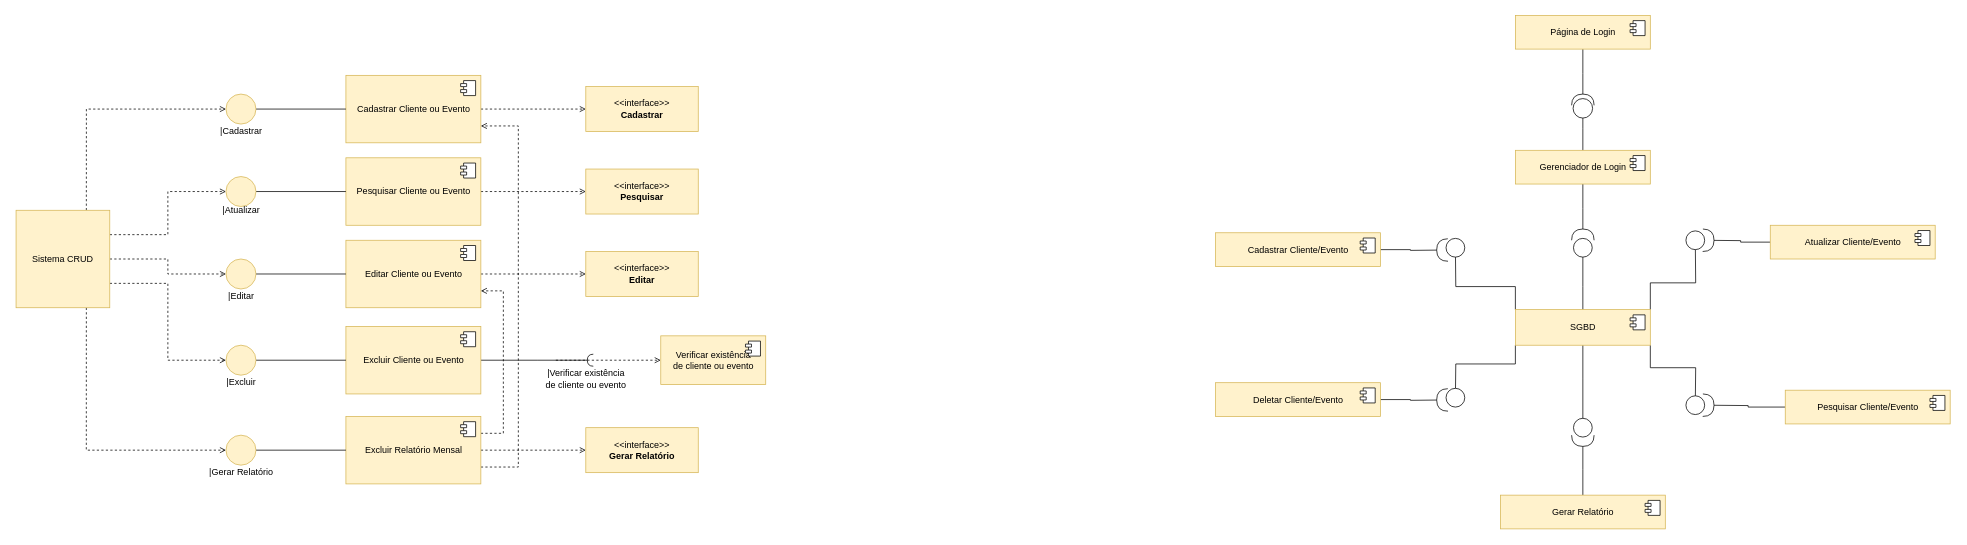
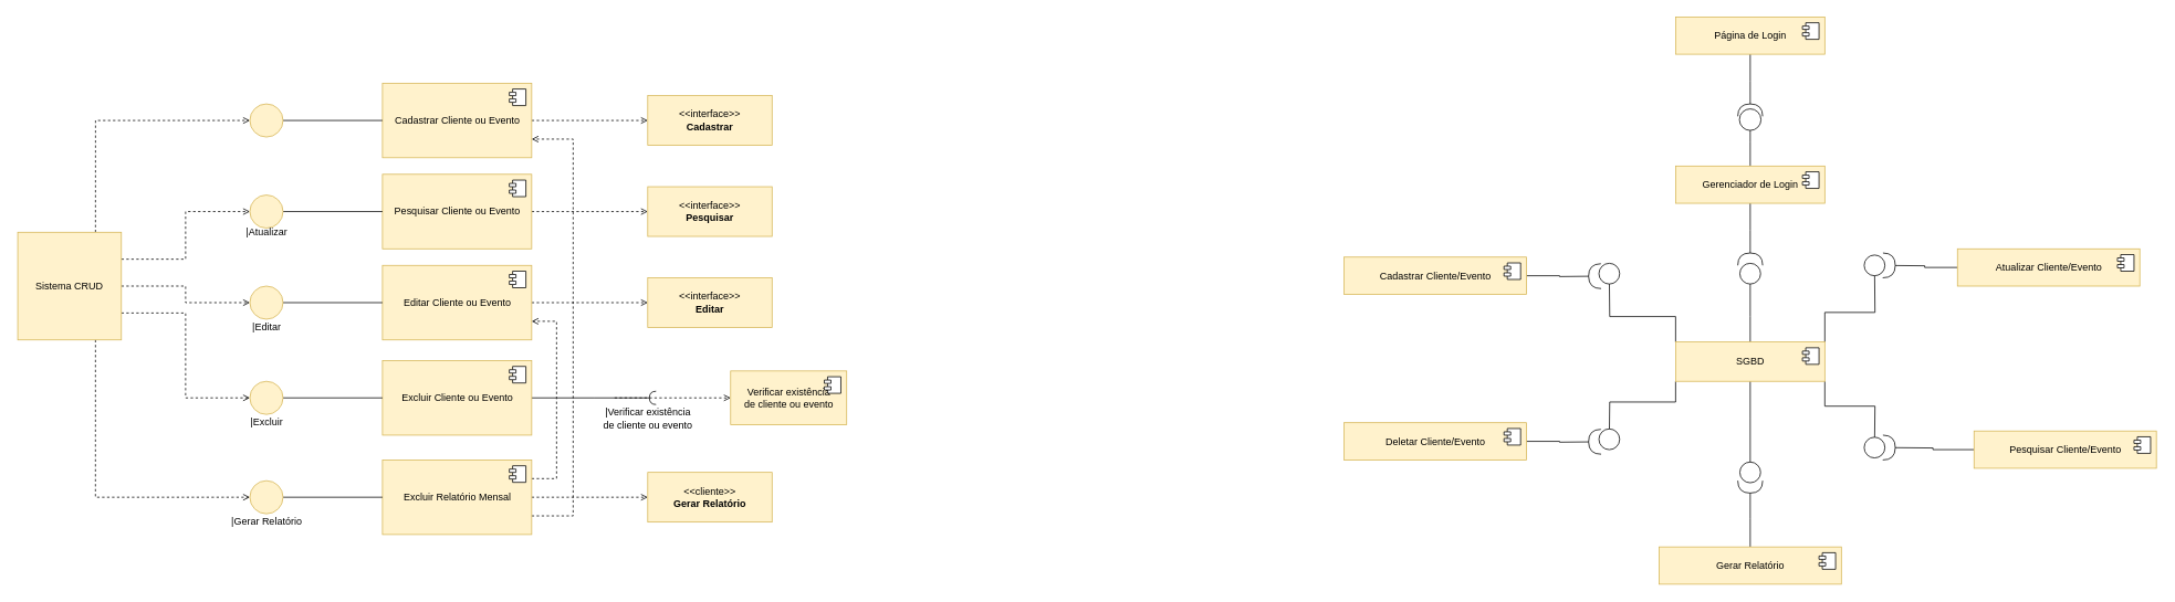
- <mxCell id="35" value="|Cadastrar" style="text;html=1;align=center;verticalAlign=middle;resizable=0;points=[];autosize=1;strokeColor=none;fillColor=none;" parent="1" vertex="1"><mxGeometry x="285" y="165" width="70" height="20" as="geometry" /></mxCell>
- <mxCell id="47" value="&lt;span&gt;&amp;lt;&amp;lt;interface&amp;gt;&amp;gt;&lt;br&gt;&lt;b&gt;Gerar Relatório&lt;/b&gt;&lt;br&gt;&lt;/span&gt;" style="rounded=0;whiteSpace=wrap;html=1;fillColor=#fff2cc;strokeColor=#d6b656;" parent="1" vertex="1"><mxGeometry x="780" y="570" width="150" height="60" as="geometry" /></mxCell>
+ <mxCell id="47" value="&lt;span&gt;&amp;lt;&amp;lt;cliente&amp;gt;&amp;gt;&lt;br&gt;&lt;b&gt;Gerar Relatório&lt;/b&gt;&lt;br&gt;&lt;/span&gt;" style="rounded=0;whiteSpace=wrap;html=1;fillColor=#fff2cc;strokeColor=#d6b656;" parent="1" vertex="1"><mxGeometry x="780" y="570" width="150" height="60" as="geometry" /></mxCell>
